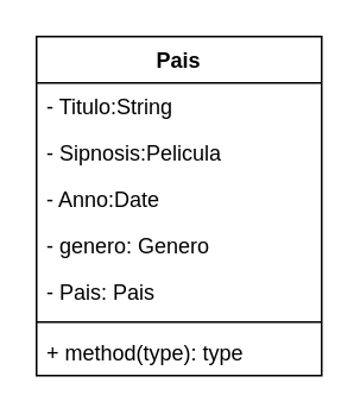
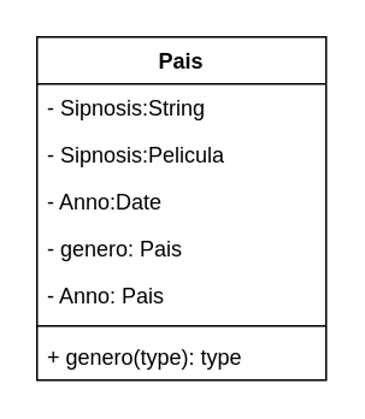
- <mxCell id="3" value="- Titulo:String" style="text;strokeColor=none;fillColor=none;align=left;verticalAlign=top;spacingLeft=4;spacingRight=4;overflow=hidden;rotatable=0;points=[[0,0.5],[1,0.5]];portConstraint=eastwest;" vertex="1" parent="2"><mxGeometry y="26" width="160" height="26" as="geometry" /></mxCell>
+ <mxCell id="3" value="- Sipnosis:String" style="text;strokeColor=none;fillColor=none;align=left;verticalAlign=top;spacingLeft=4;spacingRight=4;overflow=hidden;rotatable=0;points=[[0,0.5],[1,0.5]];portConstraint=eastwest;" vertex="1" parent="2"><mxGeometry y="26" width="160" height="26" as="geometry" /></mxCell>
- <mxCell id="6" value="- genero: Genero" style="text;strokeColor=none;fillColor=none;align=left;verticalAlign=top;spacingLeft=4;spacingRight=4;overflow=hidden;rotatable=0;points=[[0,0.5],[1,0.5]];portConstraint=eastwest;" vertex="1" parent="2"><mxGeometry y="104" width="160" height="26" as="geometry" /></mxCell>
+ <mxCell id="6" value="- genero: Pais" style="text;strokeColor=none;fillColor=none;align=left;verticalAlign=top;spacingLeft=4;spacingRight=4;overflow=hidden;rotatable=0;points=[[0,0.5],[1,0.5]];portConstraint=eastwest;" vertex="1" parent="2"><mxGeometry y="104" width="160" height="26" as="geometry" /></mxCell>
- <mxCell id="7" value="- Pais: Pais" style="text;strokeColor=none;fillColor=none;align=left;verticalAlign=top;spacingLeft=4;spacingRight=4;overflow=hidden;rotatable=0;points=[[0,0.5],[1,0.5]];portConstraint=eastwest;" vertex="1" parent="2"><mxGeometry y="130" width="160" height="26" as="geometry" /></mxCell>
+ <mxCell id="7" value="- Anno: Pais" style="text;strokeColor=none;fillColor=none;align=left;verticalAlign=top;spacingLeft=4;spacingRight=4;overflow=hidden;rotatable=0;points=[[0,0.5],[1,0.5]];portConstraint=eastwest;" vertex="1" parent="2"><mxGeometry y="130" width="160" height="26" as="geometry" /></mxCell>
- <mxCell id="9" value="+ method(type): type" style="text;strokeColor=none;fillColor=none;align=left;verticalAlign=top;spacingLeft=4;spacingRight=4;overflow=hidden;rotatable=0;points=[[0,0.5],[1,0.5]];portConstraint=eastwest;" vertex="1" parent="2"><mxGeometry y="164" width="160" height="26" as="geometry" /></mxCell>
+ <mxCell id="9" value="+ genero(type): type" style="text;strokeColor=none;fillColor=none;align=left;verticalAlign=top;spacingLeft=4;spacingRight=4;overflow=hidden;rotatable=0;points=[[0,0.5],[1,0.5]];portConstraint=eastwest;" vertex="1" parent="2"><mxGeometry y="164" width="160" height="26" as="geometry" /></mxCell>
